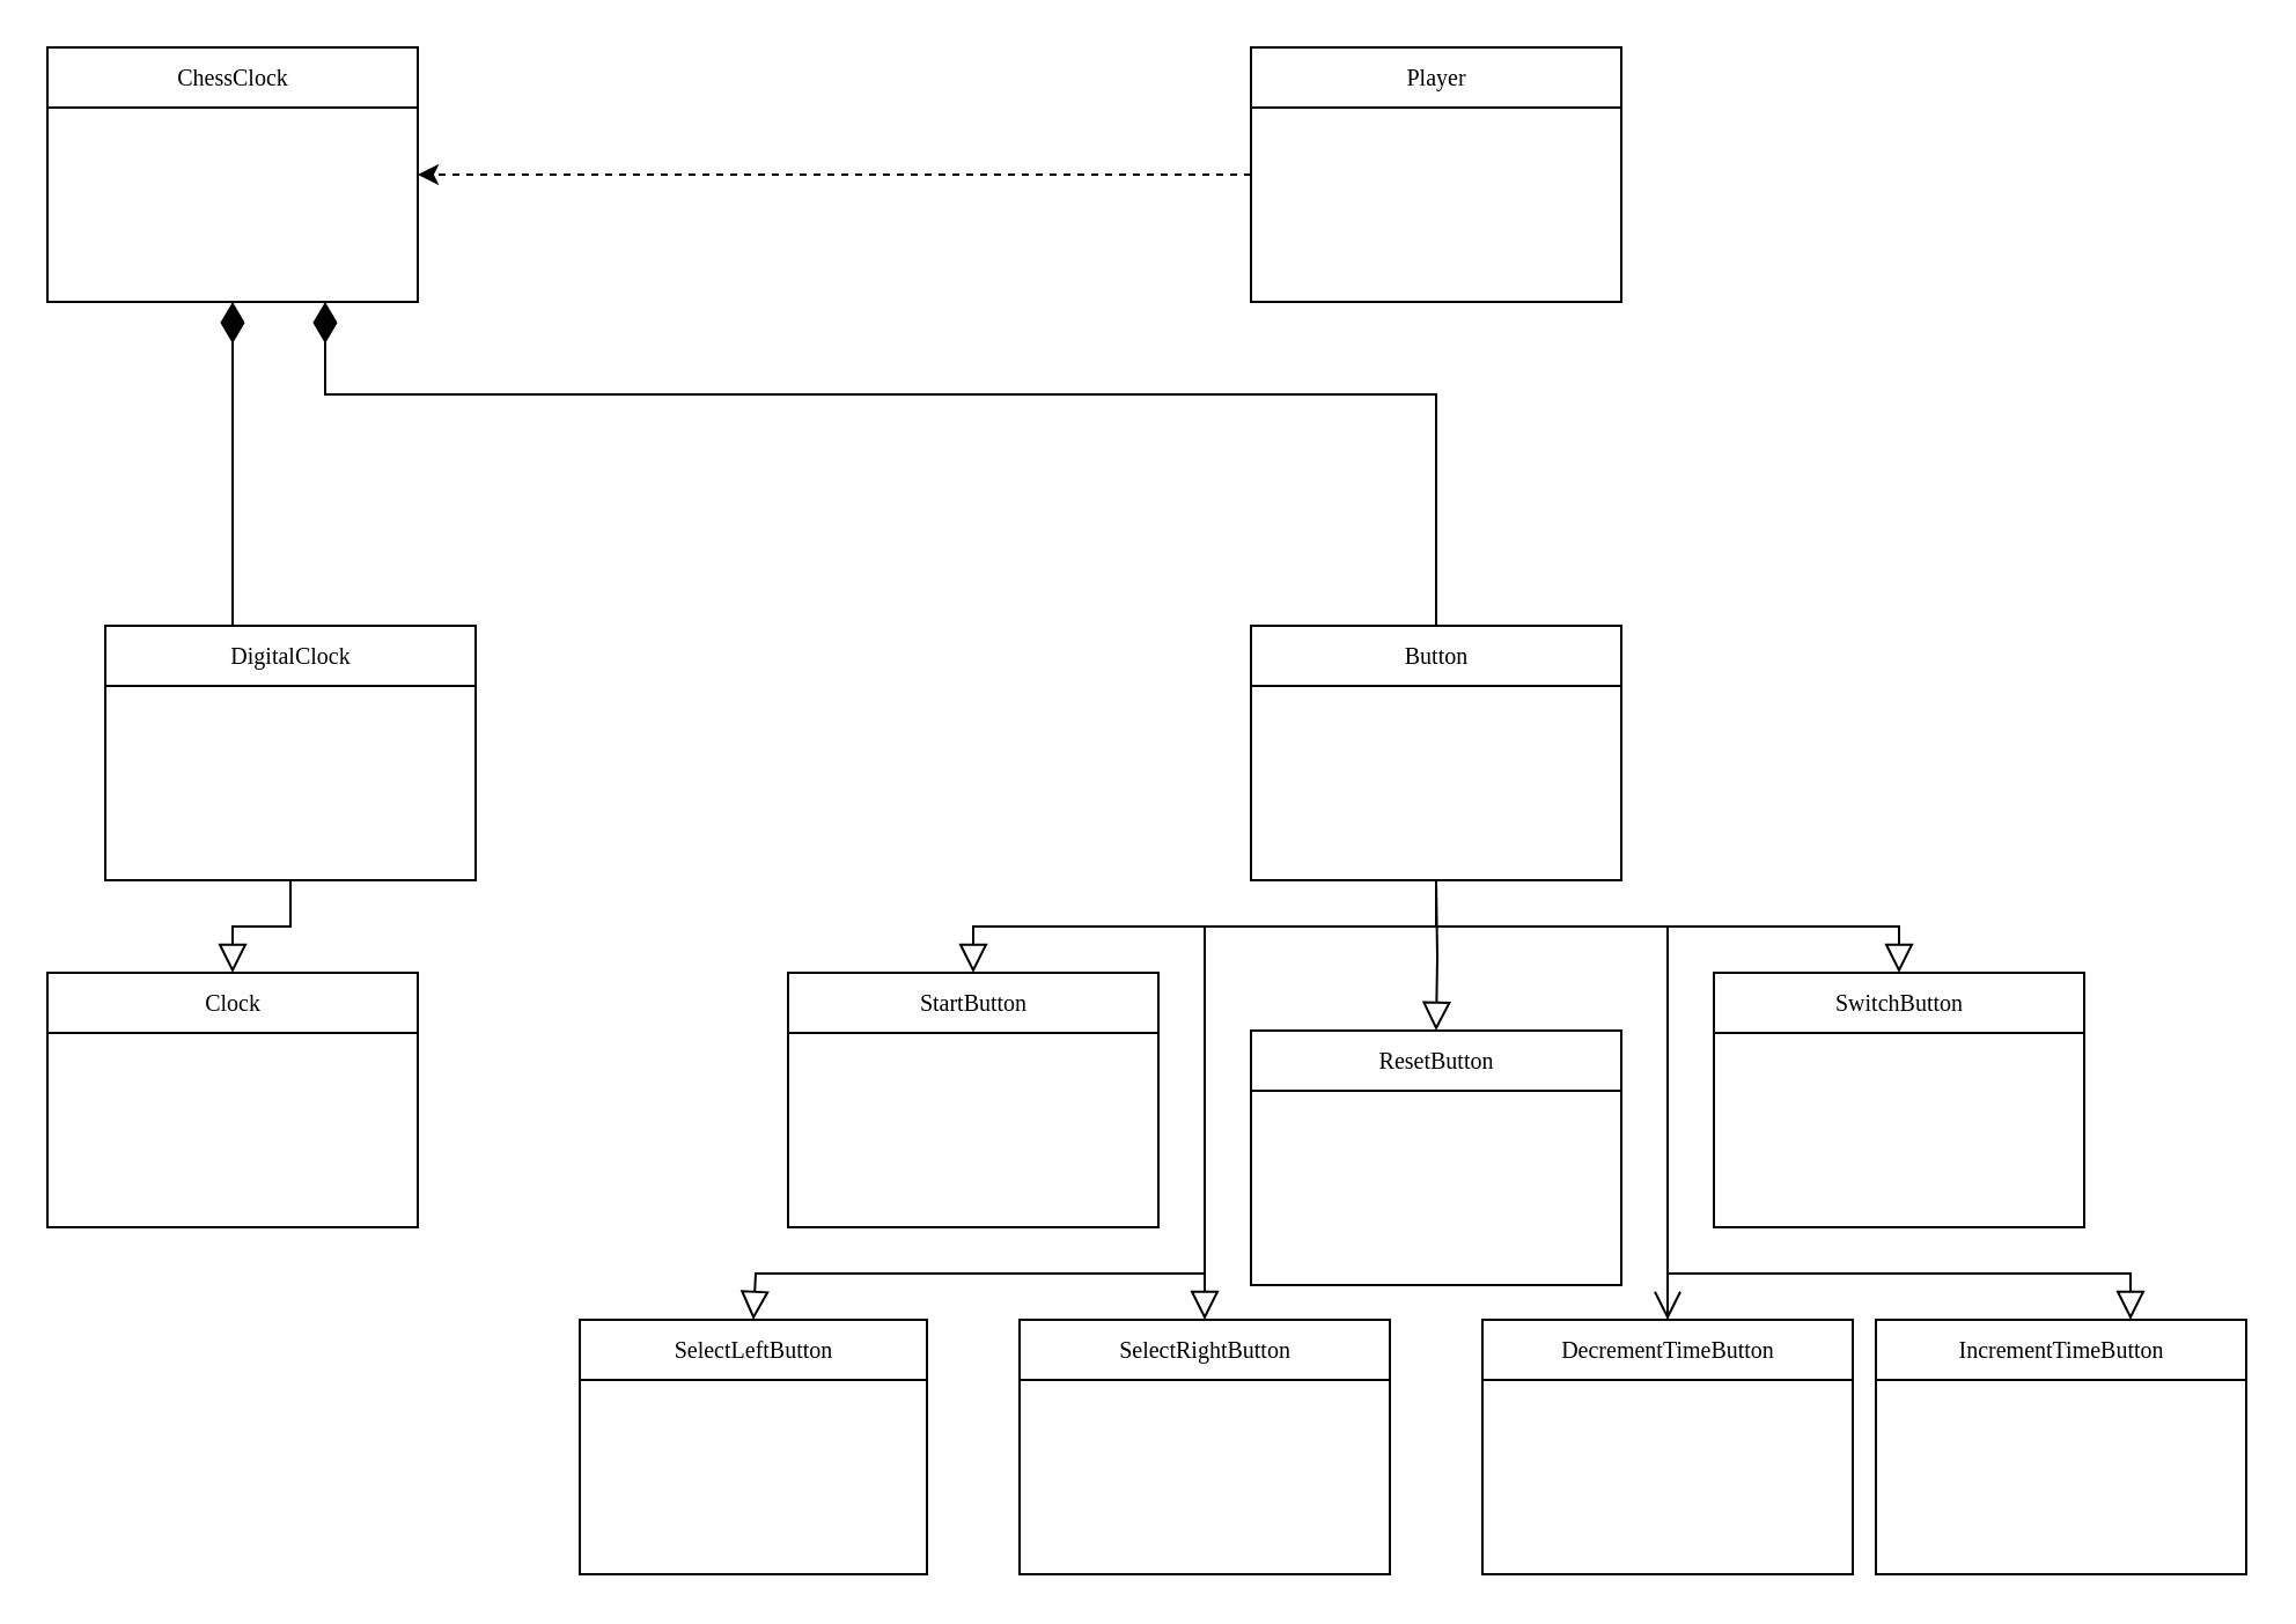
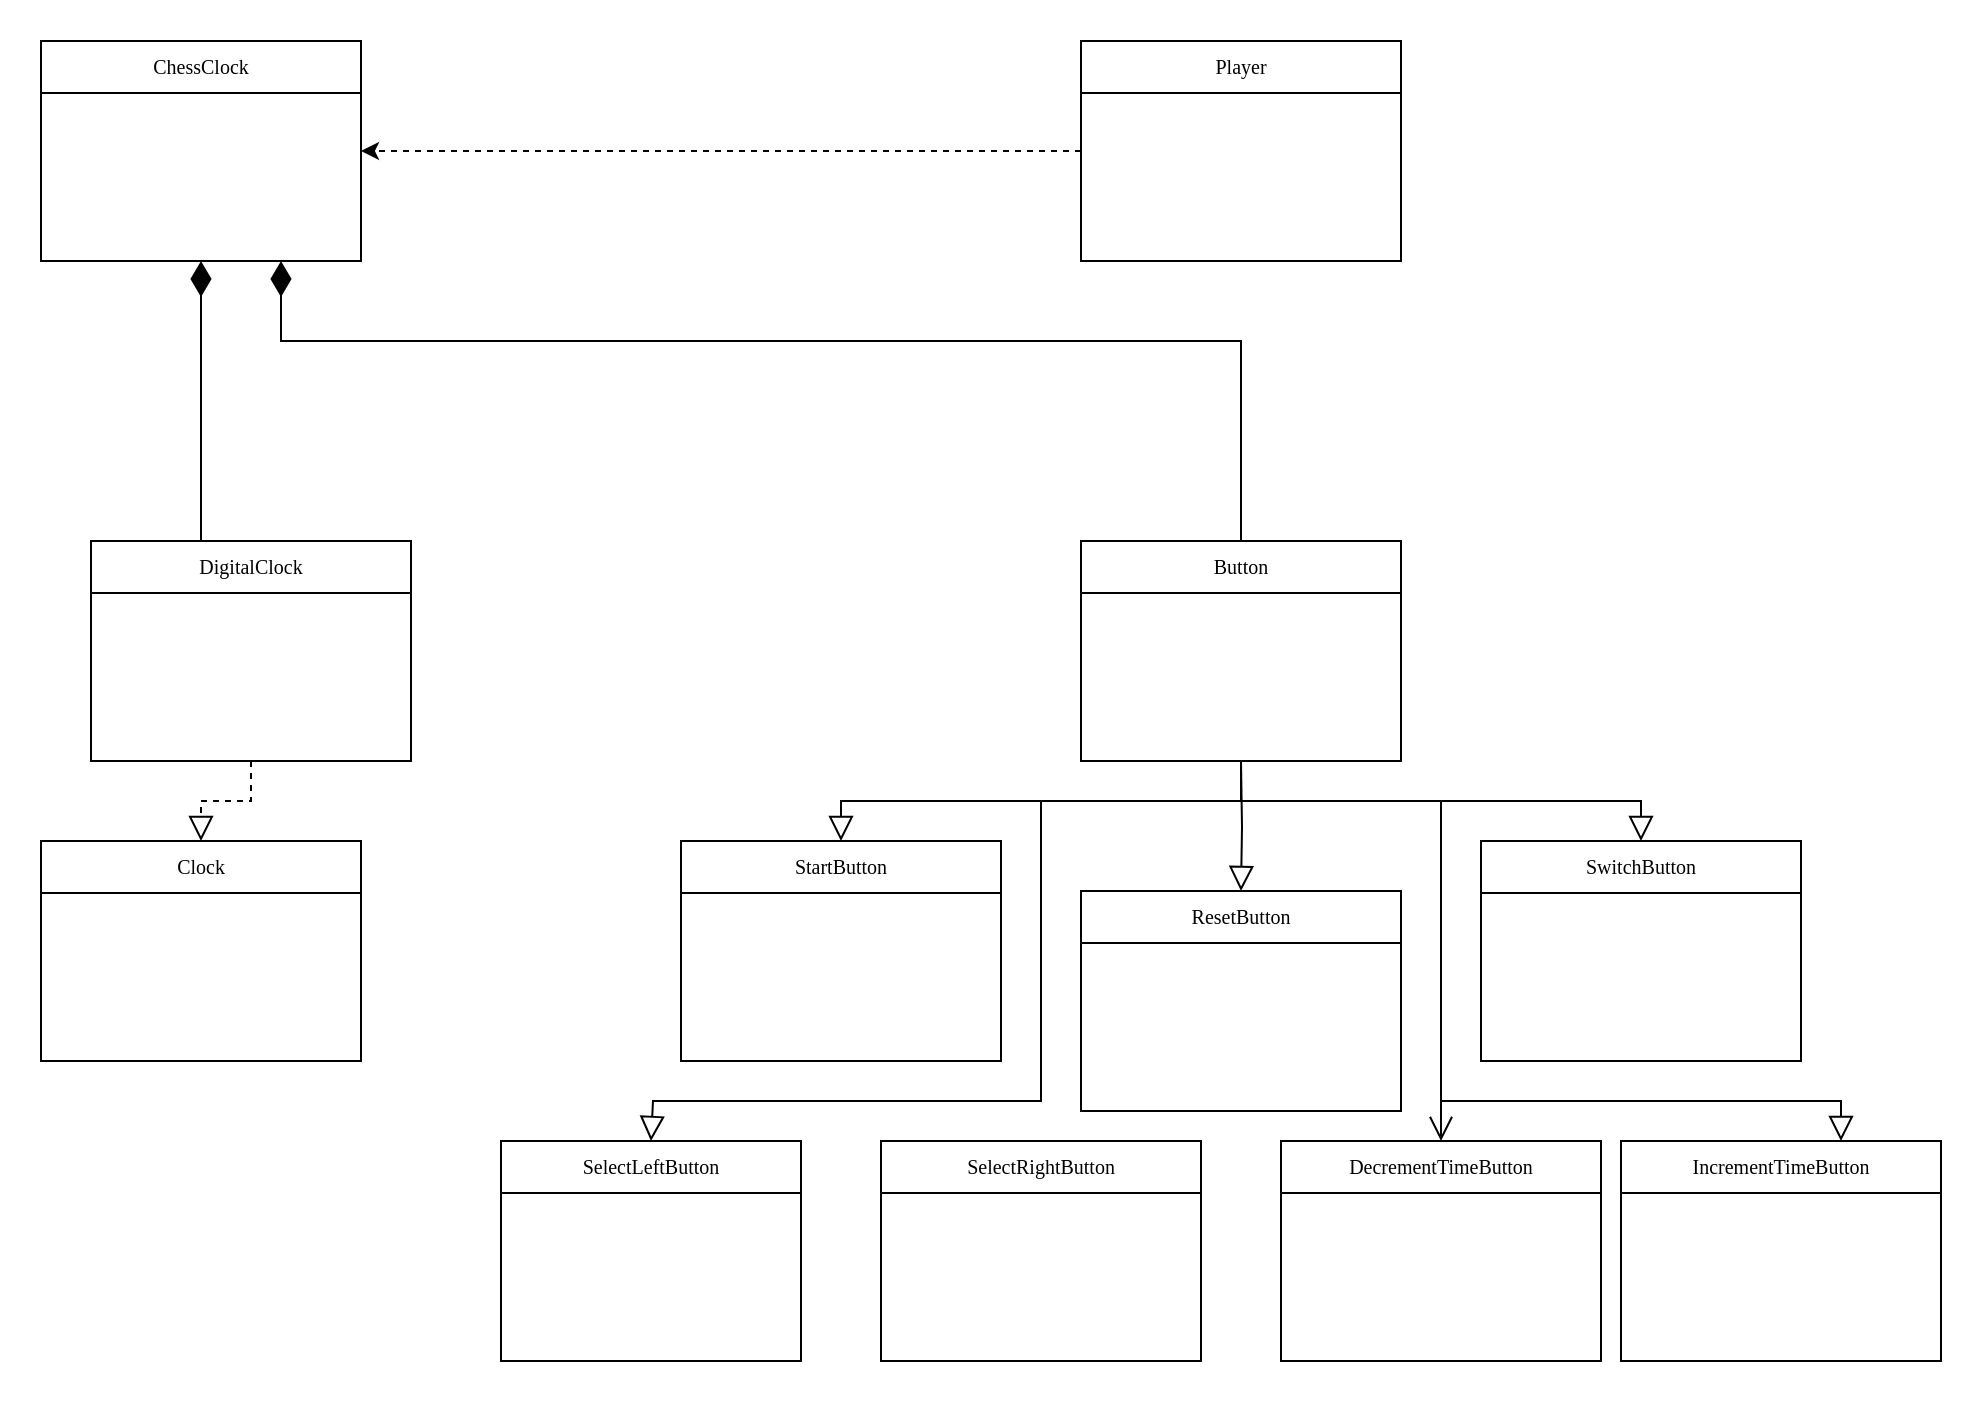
- <mxCell id="3" style="edgeStyle=orthogonalEdgeStyle;rounded=0;orthogonalLoop=1;jettySize=auto;html=1;startSize=6;endArrow=block;endFill=0;endSize=10;entryX=0.5;entryY=0;entryDx=0;entryDy=0;" edge="1" parent="1" source="4" target="2"><mxGeometry relative="1" as="geometry" /></mxCell>
+ <mxCell id="3" style="edgeStyle=orthogonalEdgeStyle;rounded=0;orthogonalLoop=1;jettySize=auto;html=1;startSize=6;endArrow=block;endFill=0;endSize=10;entryX=0.5;entryY=0;entryDx=0;entryDy=0;dashed=1;" edge="1" parent="1" source="4" target="2"><mxGeometry relative="1" as="geometry" /></mxCell>
- <mxCell id="7" style="edgeStyle=orthogonalEdgeStyle;rounded=0;orthogonalLoop=1;jettySize=auto;html=1;entryX=0.5;entryY=0;entryDx=0;entryDy=0;startSize=6;endArrow=block;endFill=0;endSize=10;" edge="1" parent="1" source="10" target="21"><mxGeometry relative="1" as="geometry"><Array as="points"><mxPoint x="620" y="400" /><mxPoint x="520" y="400" /></Array></mxGeometry></mxCell>
